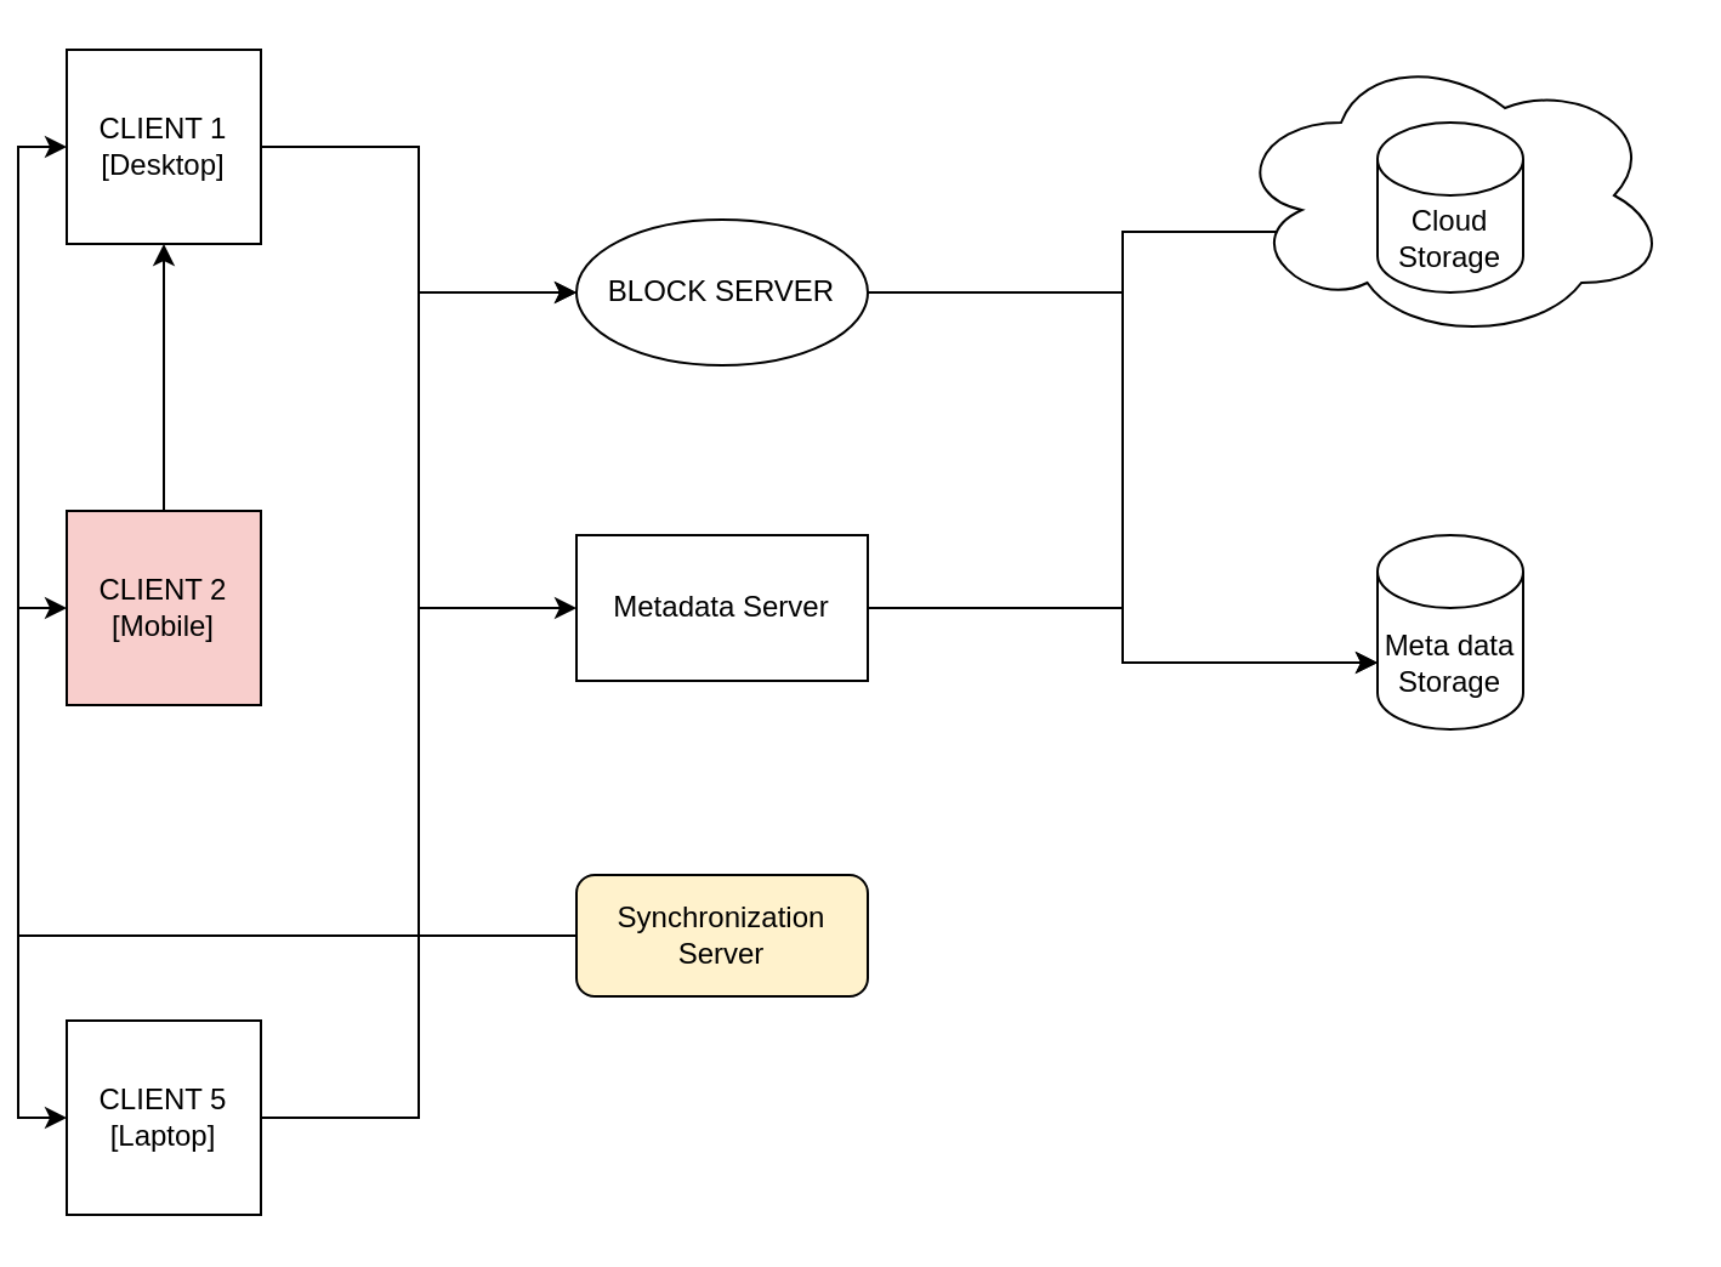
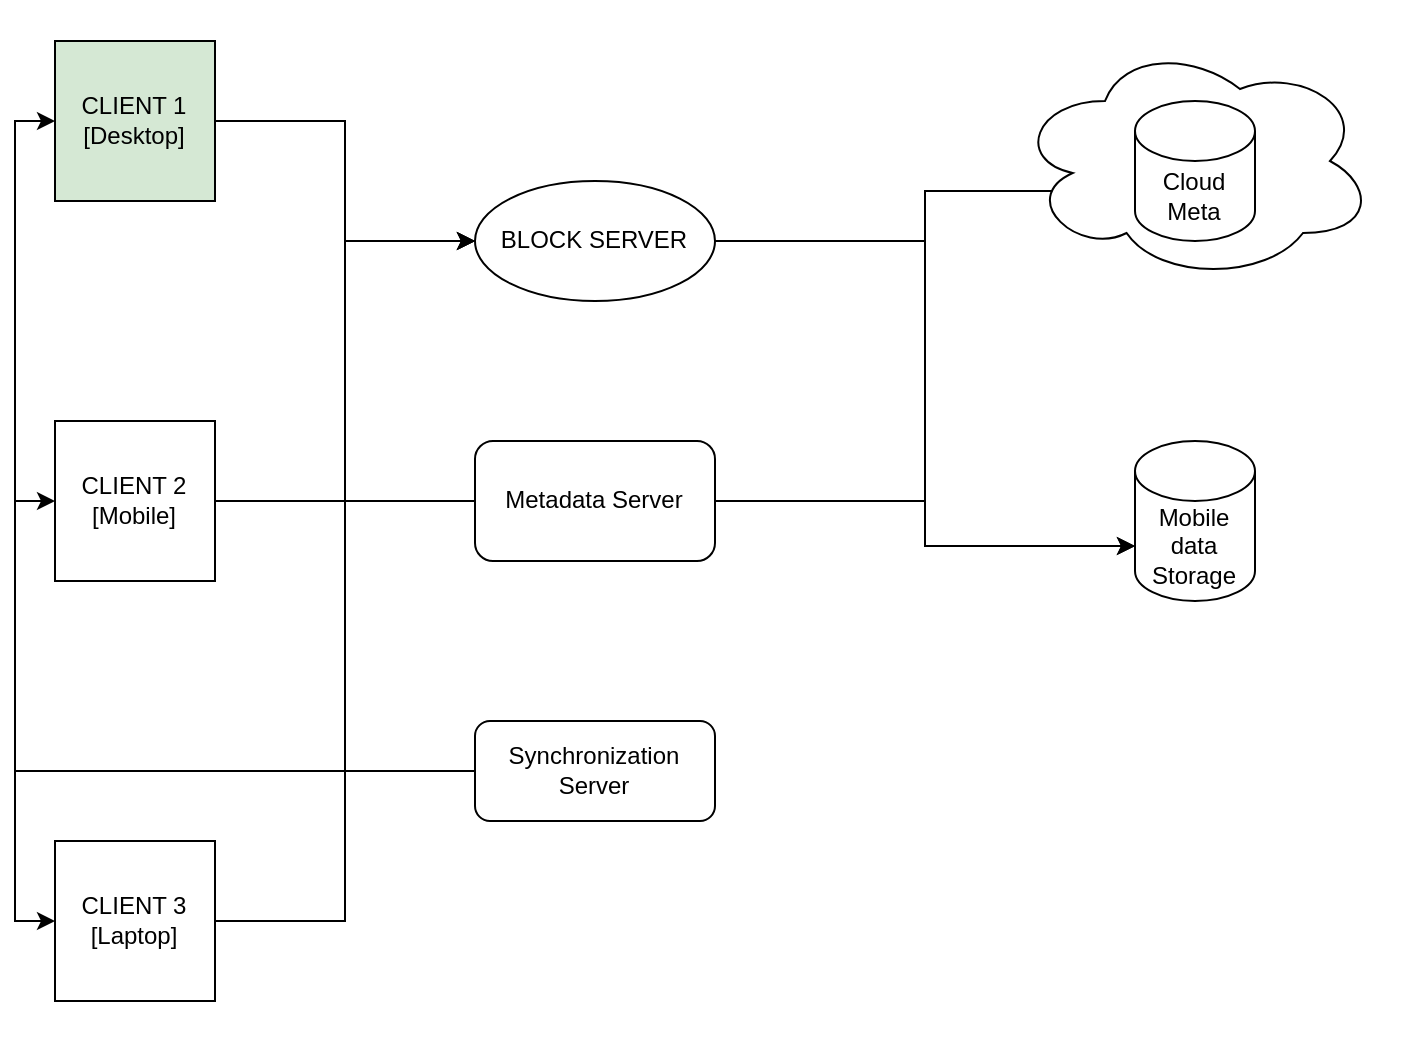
- <mxCell id="4" value="CLIENT 1 [Desktop]" style="whiteSpace=wrap;html=1;aspect=fixed;" vertex="1" parent="1"><mxGeometry x="20" y="20" width="80" height="80" as="geometry" /></mxCell>
+ <mxCell id="4" value="CLIENT 1 [Desktop]" style="whiteSpace=wrap;html=1;aspect=fixed;fillColor=#d5e8d4;" vertex="1" parent="1"><mxGeometry x="20" y="20" width="80" height="80" as="geometry" /></mxCell>
- <mxCell id="19" value="Cloud Storage" style="shape=cylinder3;whiteSpace=wrap;html=1;boundedLbl=1;backgroundOutline=1;size=15;" vertex="1" parent="1"><mxGeometry x="560" y="50" width="60" height="70" as="geometry" /></mxCell>
+ <mxCell id="19" value="Cloud Meta" style="shape=cylinder3;whiteSpace=wrap;html=1;boundedLbl=1;backgroundOutline=1;size=15;" vertex="1" parent="1"><mxGeometry x="560" y="50" width="60" height="70" as="geometry" /></mxCell>
- <mxCell id="5" style="edgeStyle=orthogonalEdgeStyle;rounded=0;orthogonalLoop=1;jettySize=auto;html=1;" edge="1" parent="1" source="6" target="4"><mxGeometry relative="1" as="geometry" /></mxCell>
+ <mxCell id="5" style="edgeStyle=orthogonalEdgeStyle;rounded=0;orthogonalLoop=1;jettySize=auto;html=1;entryX=0;entryY=0.5;entryDx=0;entryDy=0;" edge="1" parent="1" source="6" target="11"><mxGeometry relative="1" as="geometry" /></mxCell>
- <mxCell id="6" value="&lt;span&gt;CLIENT 2 [Mobile]&lt;/span&gt;" style="whiteSpace=wrap;html=1;aspect=fixed;fillColor=#f8cecc;" vertex="1" parent="1"><mxGeometry x="20" y="210" width="80" height="80" as="geometry" /></mxCell>
+ <mxCell id="6" value="&lt;span&gt;CLIENT 2 [Mobile]&lt;/span&gt;" style="whiteSpace=wrap;html=1;aspect=fixed;" vertex="1" parent="1"><mxGeometry x="20" y="210" width="80" height="80" as="geometry" /></mxCell>
- <mxCell id="3" style="edgeStyle=orthogonalEdgeStyle;rounded=0;orthogonalLoop=1;jettySize=auto;html=1;entryX=0;entryY=0.5;entryDx=0;entryDy=0;" edge="1" parent="1" source="4" target="13"><mxGeometry relative="1" as="geometry" /></mxCell>
+ <mxCell id="3" style="edgeStyle=orthogonalEdgeStyle;rounded=0;orthogonalLoop=1;jettySize=auto;html=1;entryX=0;entryY=0.5;entryDx=0;entryDy=0;endArrow=none;" edge="1" parent="1" source="4" target="13"><mxGeometry relative="1" as="geometry" /></mxCell>
- <mxCell id="13" value="Metadata Server" style="whiteSpace=wrap;html=1;rounded=0;" vertex="1" parent="1"><mxGeometry x="230" y="220" width="120" height="60" as="geometry" /></mxCell>
+ <mxCell id="13" value="Metadata Server" style="rounded=1;whiteSpace=wrap;html=1;" vertex="1" parent="1"><mxGeometry x="230" y="220" width="120" height="60" as="geometry" /></mxCell>
- <mxCell id="20" value="Meta data Storage" style="shape=cylinder3;whiteSpace=wrap;html=1;boundedLbl=1;backgroundOutline=1;size=15;" vertex="1" parent="1"><mxGeometry x="560" y="220" width="60" height="80" as="geometry" /></mxCell>
+ <mxCell id="20" value="Mobile data Storage" style="shape=cylinder3;whiteSpace=wrap;html=1;boundedLbl=1;backgroundOutline=1;size=15;" vertex="1" parent="1"><mxGeometry x="560" y="220" width="60" height="80" as="geometry" /></mxCell>
- <mxCell id="17" value="Synchronization Server" style="rounded=1;whiteSpace=wrap;html=1;fillColor=#fff2cc;" vertex="1" parent="1"><mxGeometry x="230" y="360" width="120" height="50" as="geometry" /></mxCell>
+ <mxCell id="17" value="Synchronization Server" style="rounded=1;whiteSpace=wrap;html=1;" vertex="1" parent="1"><mxGeometry x="230" y="360" width="120" height="50" as="geometry" /></mxCell>
- <mxCell id="8" value="&lt;span&gt;CLIENT 5 [Laptop]&lt;/span&gt;" style="whiteSpace=wrap;html=1;aspect=fixed;" vertex="1" parent="1"><mxGeometry x="20" y="420" width="80" height="80" as="geometry" /></mxCell>
+ <mxCell id="8" value="&lt;span&gt;CLIENT 3 [Laptop]&lt;/span&gt;" style="whiteSpace=wrap;html=1;aspect=fixed;" vertex="1" parent="1"><mxGeometry x="20" y="420" width="80" height="80" as="geometry" /></mxCell>
